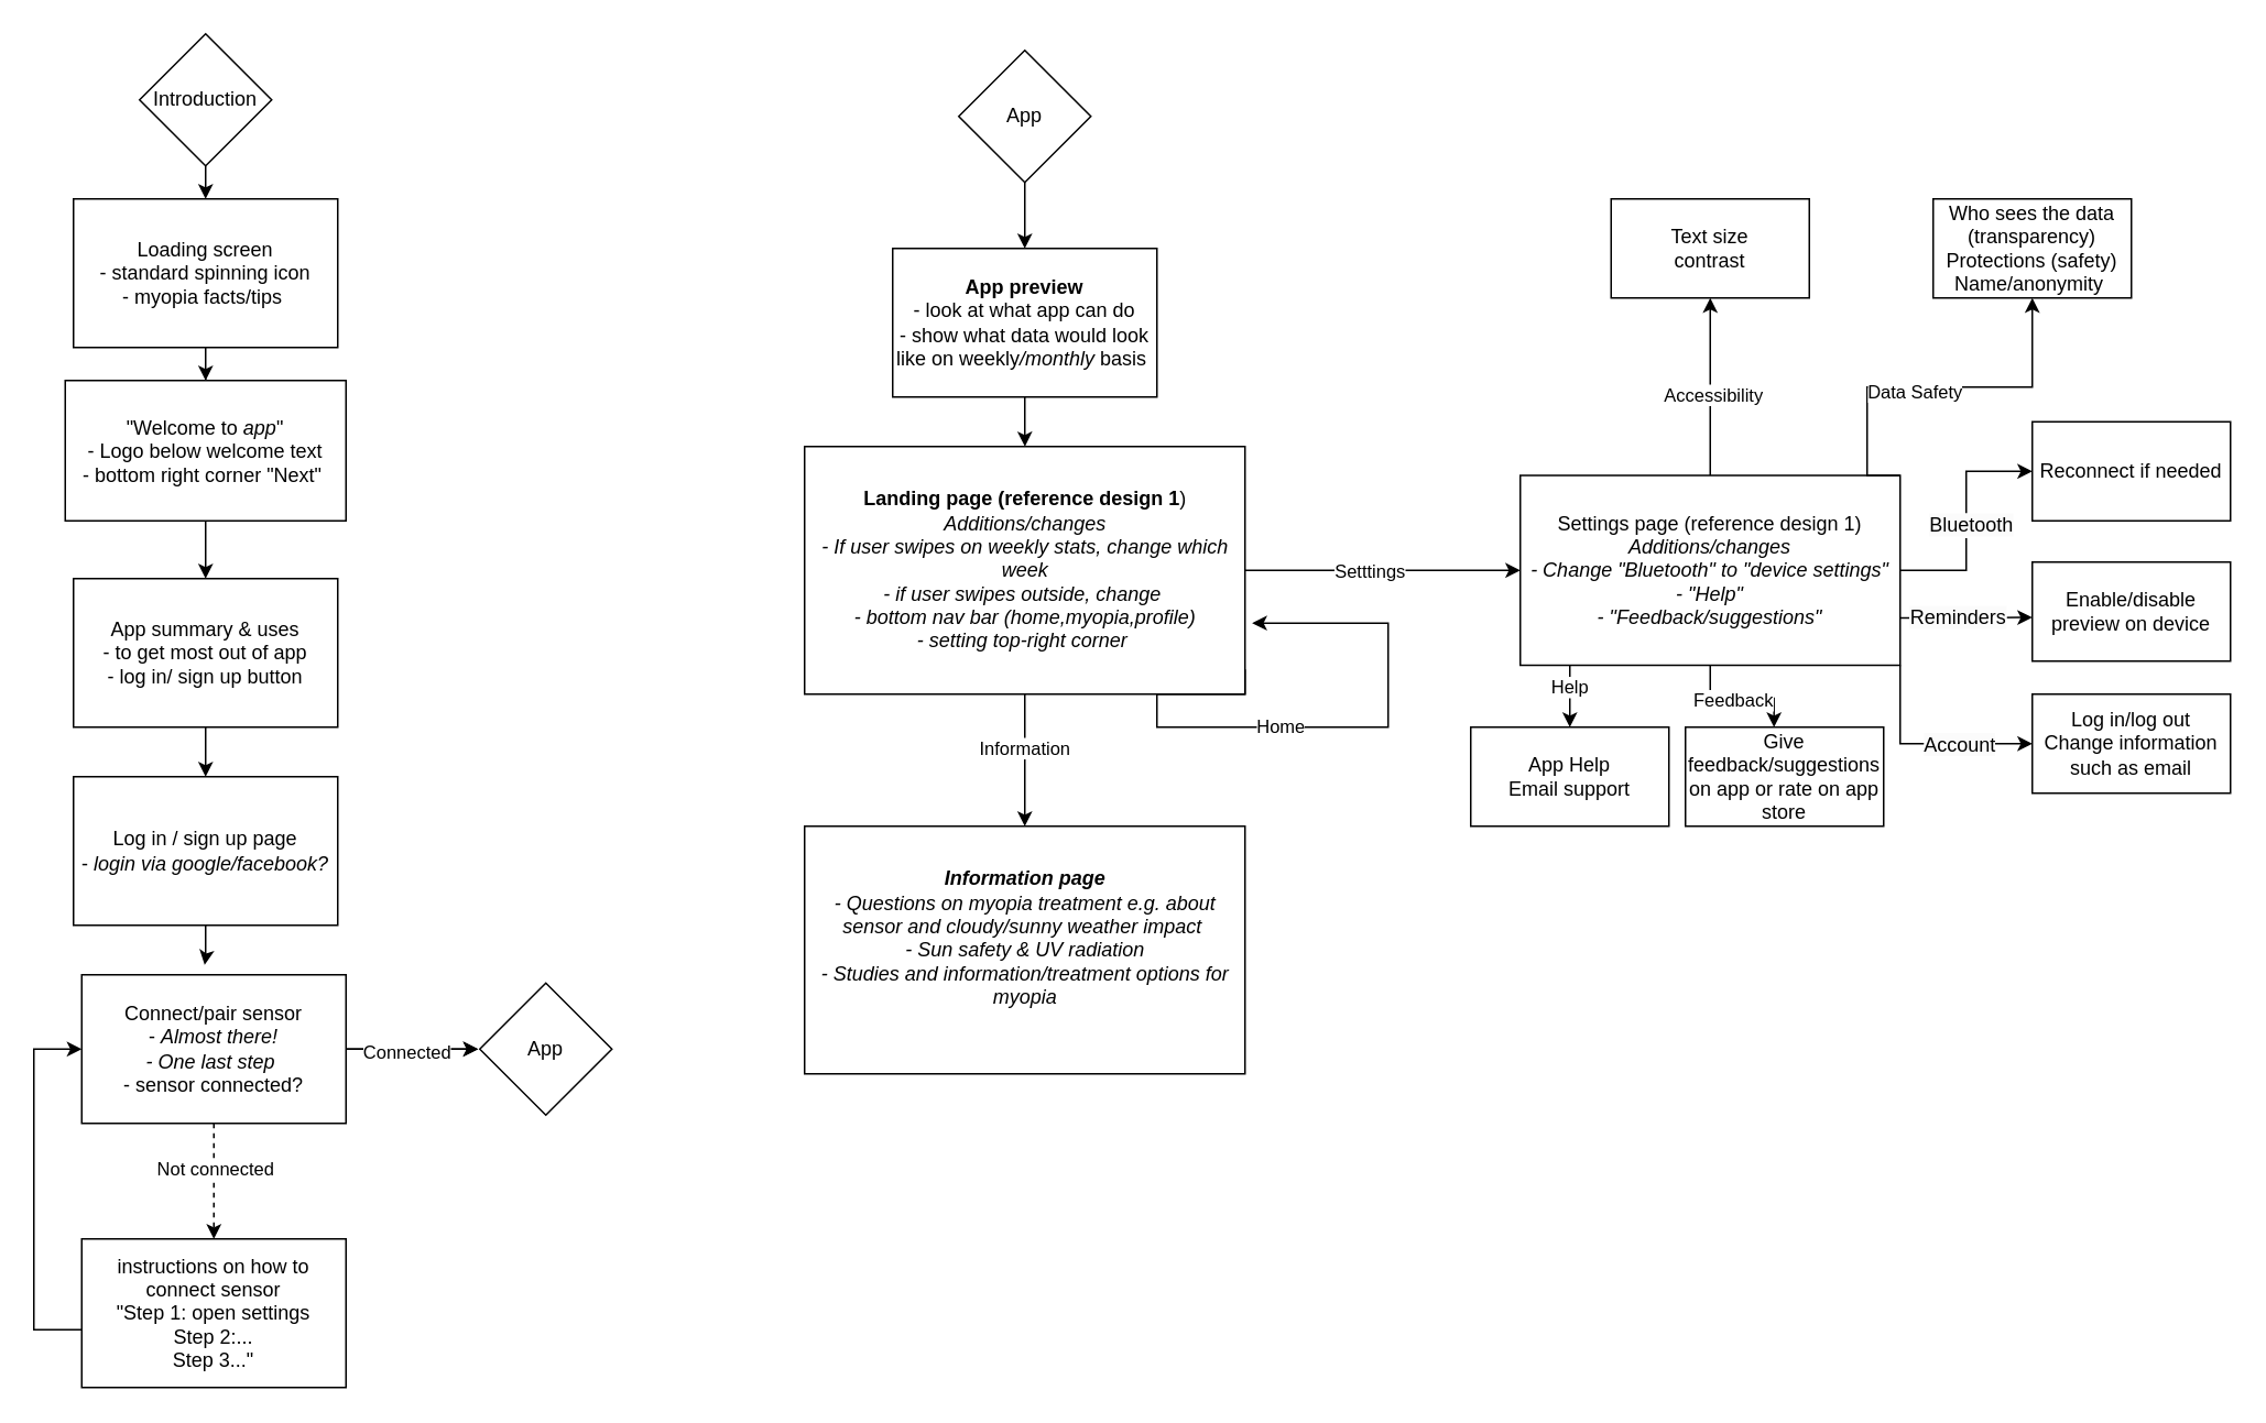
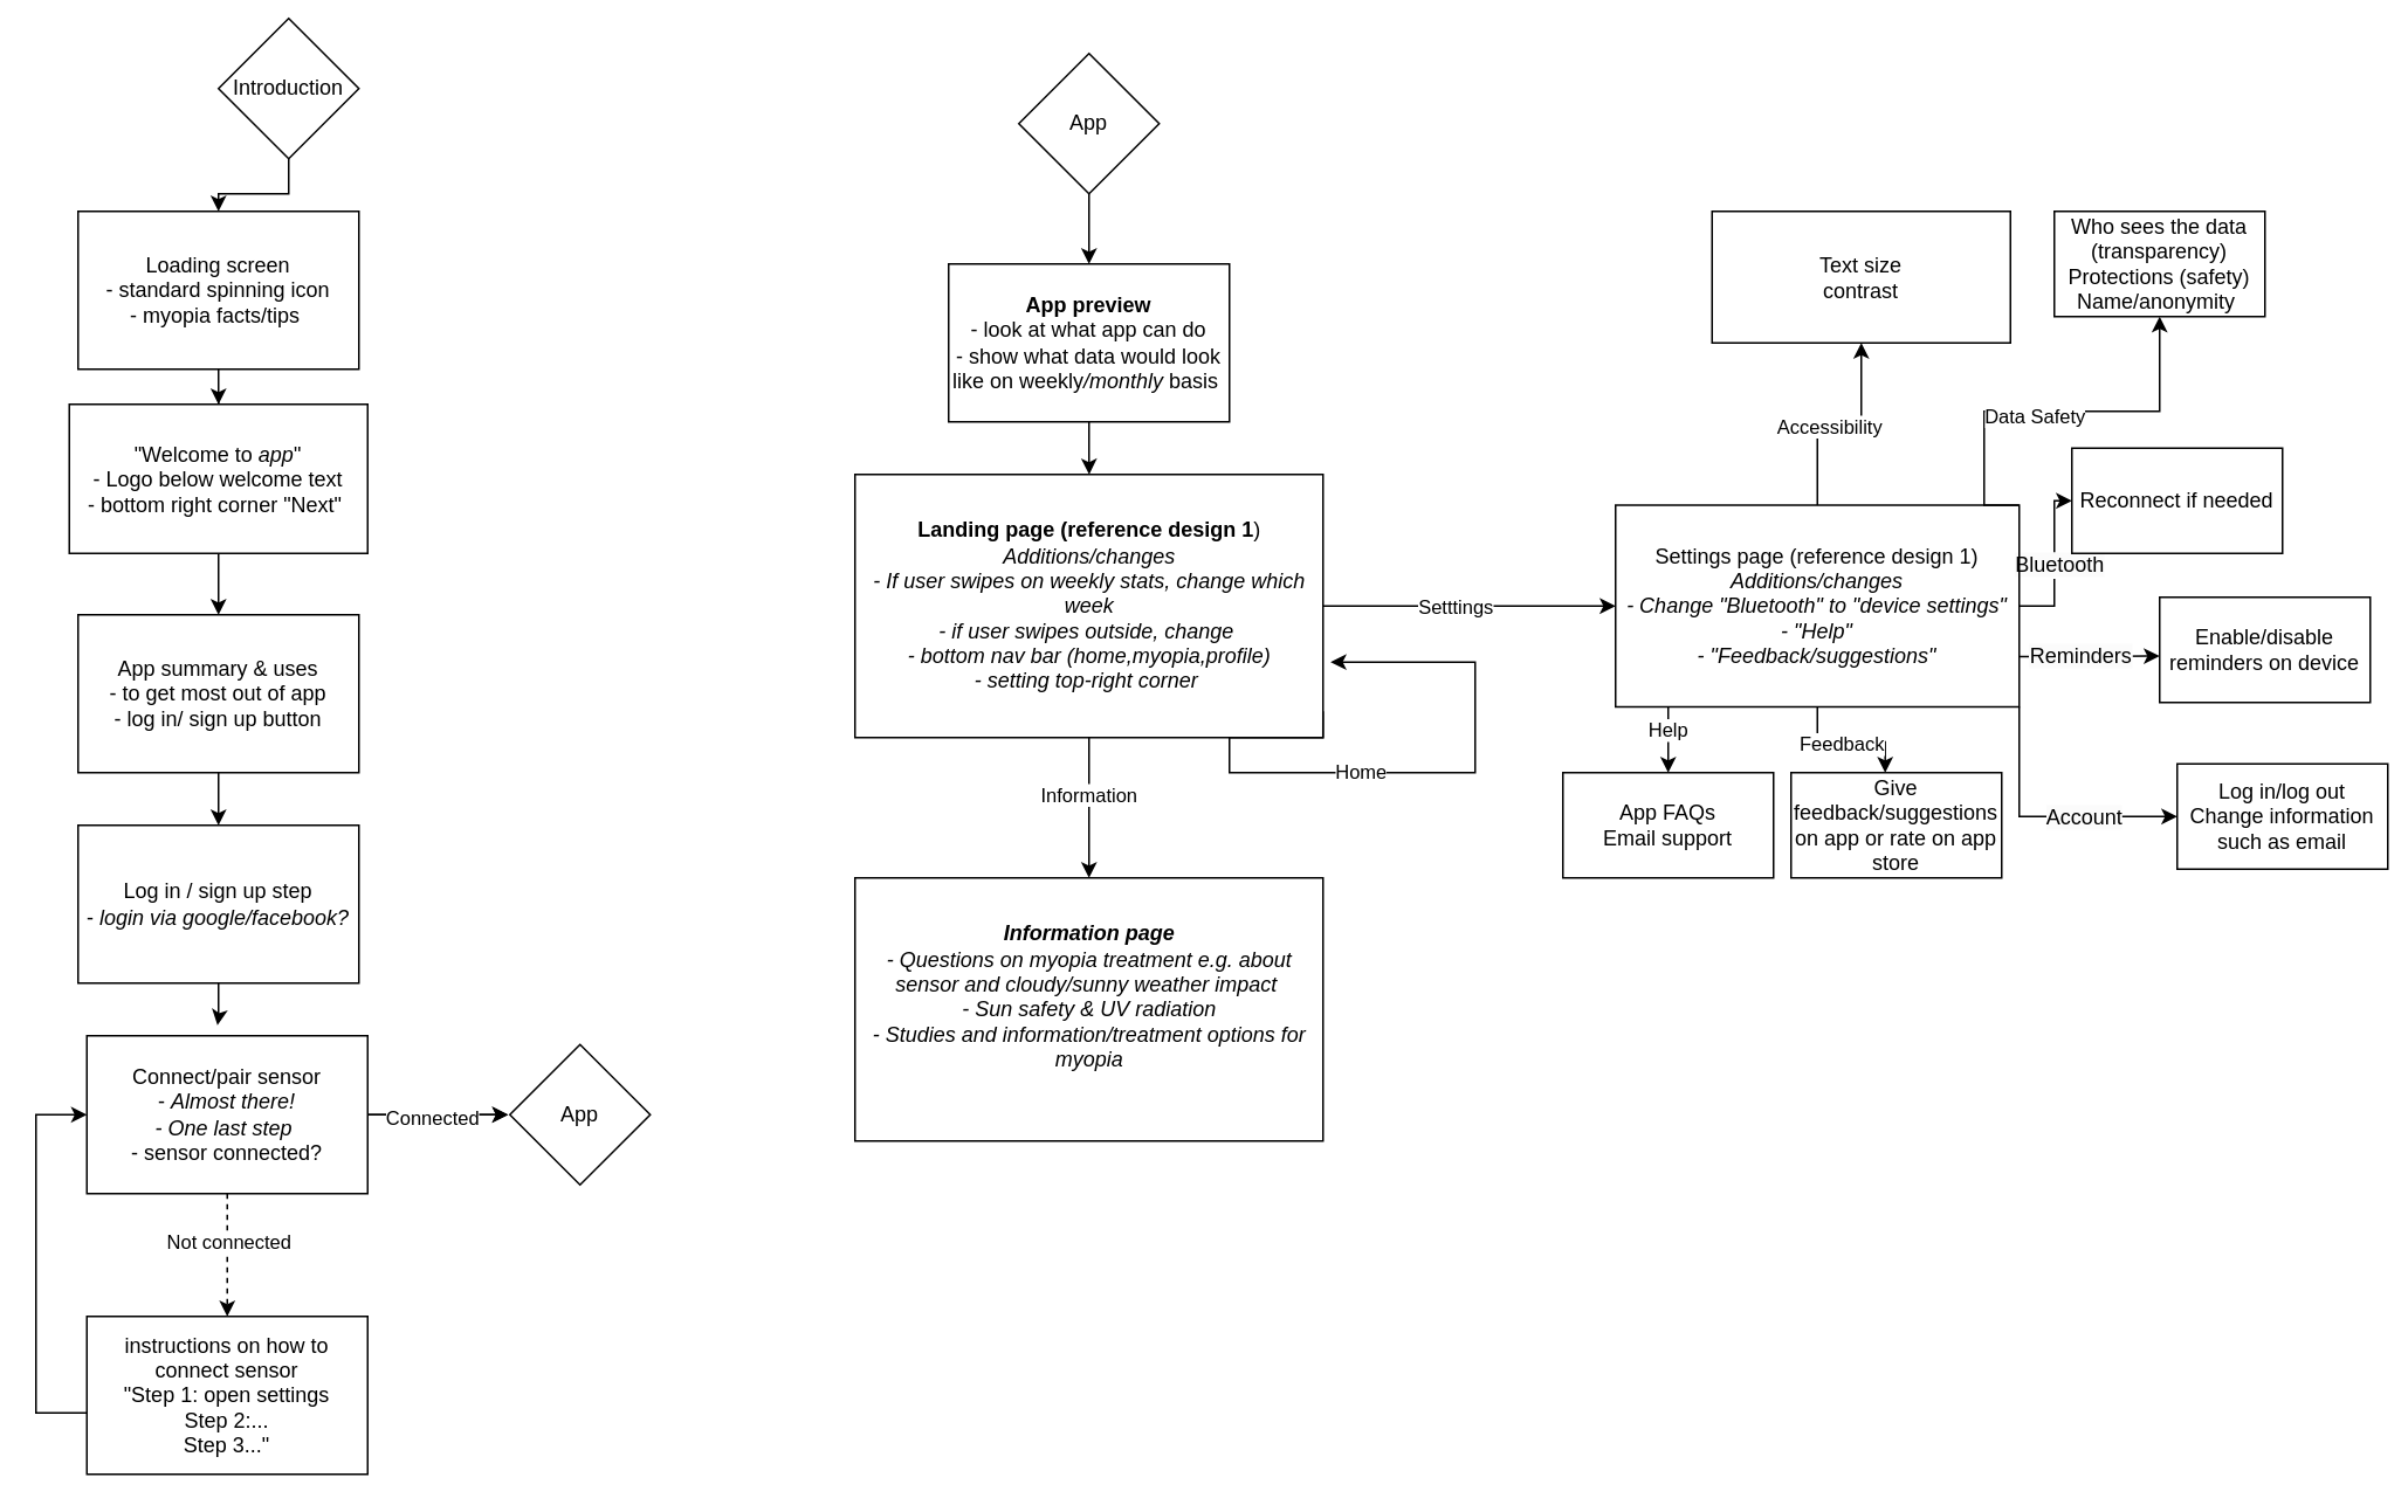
- <mxCell id="54" value="Introduction" style="rhombus;whiteSpace=wrap;html=1;" vertex="1" parent="1"><mxGeometry x="84" y="20" width="80" height="80" as="geometry" /></mxCell>
+ <mxCell id="54" value="Introduction" style="rhombus;whiteSpace=wrap;html=1;" vertex="1" parent="1"><mxGeometry x="124" y="10" width="80" height="80" as="geometry" /></mxCell>
- <mxCell id="46" value="Text size&lt;div&gt;contrast&lt;/div&gt;" style="whiteSpace=wrap;html=1;fillColor=none;strokeColor=#000000;rounded=0;gradientColor=none;" vertex="1" parent="1"><mxGeometry x="975" y="120" width="120" height="60" as="geometry" /></mxCell>
+ <mxCell id="46" value="Text size&lt;div&gt;contrast&lt;/div&gt;" style="whiteSpace=wrap;html=1;fillColor=none;strokeColor=#000000;rounded=0;gradientColor=none;" vertex="1" parent="1"><mxGeometry x="975" y="120" width="170" height="75" as="geometry" /></mxCell>
- <mxCell id="48" value="Reconnect if needed" style="whiteSpace=wrap;html=1;fillColor=none;strokeColor=#000000;rounded=0;gradientColor=none;" vertex="1" parent="1"><mxGeometry x="1230" y="255" width="120" height="60" as="geometry" /></mxCell>
+ <mxCell id="48" value="Reconnect if needed" style="whiteSpace=wrap;html=1;fillColor=none;strokeColor=#000000;rounded=0;gradientColor=none;" vertex="1" parent="1"><mxGeometry x="1180" y="255" width="120" height="60" as="geometry" /></mxCell>
- <mxCell id="49" value="Enable/disable preview on device" style="whiteSpace=wrap;html=1;fillColor=none;strokeColor=#000000;rounded=0;gradientColor=none;" vertex="1" parent="1"><mxGeometry x="1230" y="340" width="120" height="60" as="geometry" /></mxCell>
+ <mxCell id="49" value="Enable/disable reminders on device" style="whiteSpace=wrap;html=1;fillColor=none;strokeColor=#000000;rounded=0;gradientColor=none;" vertex="1" parent="1"><mxGeometry x="1230" y="340" width="120" height="60" as="geometry" /></mxCell>
- <mxCell id="50" value="Log in/log out&lt;div&gt;Change information such as email&lt;/div&gt;" style="whiteSpace=wrap;html=1;fillColor=none;strokeColor=#000000;rounded=0;gradientColor=none;" vertex="1" parent="1"><mxGeometry x="1230" y="420" width="120" height="60" as="geometry" /></mxCell>
+ <mxCell id="50" value="Log in/log out&lt;div&gt;Change information such as email&lt;/div&gt;" style="whiteSpace=wrap;html=1;fillColor=none;strokeColor=#000000;rounded=0;gradientColor=none;" vertex="1" parent="1"><mxGeometry x="1240" y="435" width="120" height="60" as="geometry" /></mxCell>
- <mxCell id="51" value="App Help&lt;div&gt;Email support&lt;/div&gt;" style="whiteSpace=wrap;html=1;fillColor=none;strokeColor=#000000;rounded=0;gradientColor=none;" vertex="1" parent="1"><mxGeometry x="890" y="440" width="120" height="60" as="geometry" /></mxCell>
+ <mxCell id="51" value="App FAQs&lt;div&gt;Email support&lt;/div&gt;" style="whiteSpace=wrap;html=1;fillColor=none;strokeColor=#000000;rounded=0;gradientColor=none;" vertex="1" parent="1"><mxGeometry x="890" y="440" width="120" height="60" as="geometry" /></mxCell>
- <mxCell id="6" value="Log in / sign up page&lt;div&gt;-&lt;i&gt; login via google/facebook?&lt;/i&gt;&lt;/div&gt;" style="rounded=0;whiteSpace=wrap;html=1;fillColor=none;gradientColor=none;strokeColor=#000000;" vertex="1" parent="1"><mxGeometry x="44" y="470" width="160" height="90" as="geometry" /></mxCell>
+ <mxCell id="6" value="Log in / sign up step&lt;div&gt;-&lt;i&gt; login via google/facebook?&lt;/i&gt;&lt;/div&gt;" style="rounded=0;whiteSpace=wrap;html=1;fillColor=none;gradientColor=none;strokeColor=#000000;" vertex="1" parent="1"><mxGeometry x="44" y="470" width="160" height="90" as="geometry" /></mxCell>
